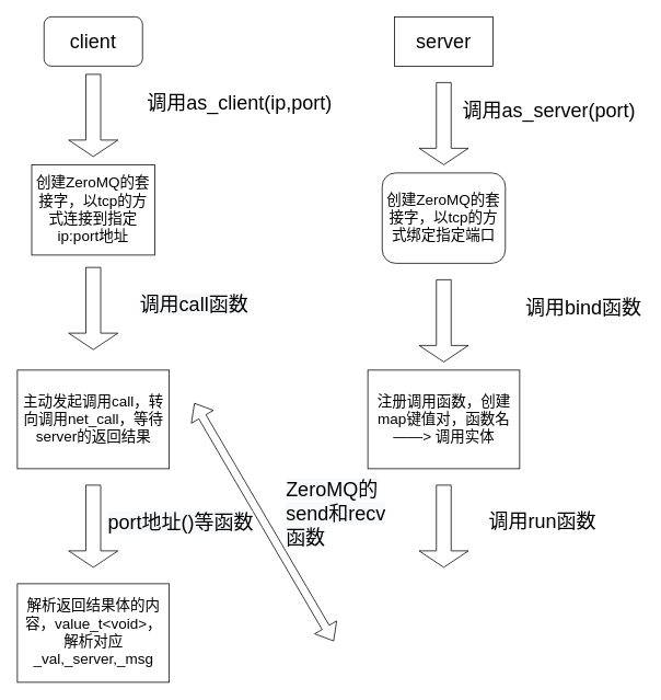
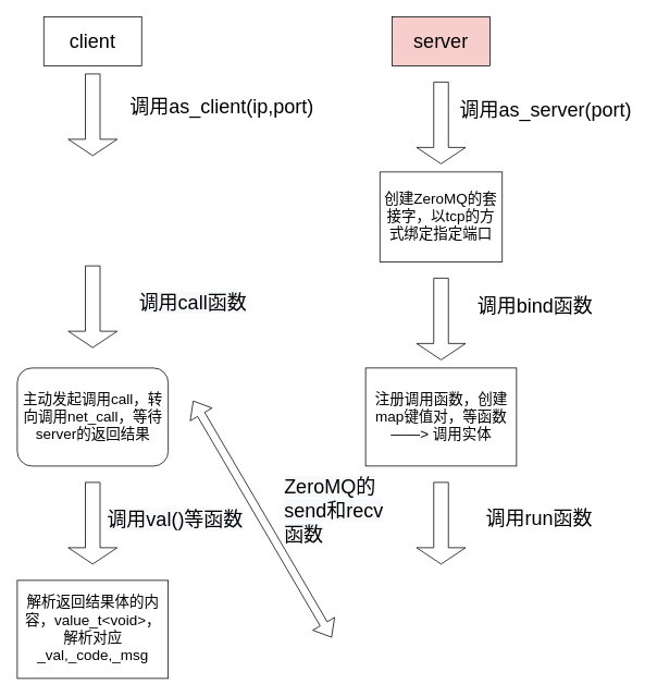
- <mxCell id="2" value="&lt;font style=&quot;font-size: 24px&quot;&gt;client&lt;/font&gt;" style="whiteSpace=wrap;html=1;rounded=1;" vertex="1" parent="1"><mxGeometry x="53" y="20" width="120" height="60" as="geometry" /></mxCell>
+ <mxCell id="2" value="&lt;font style=&quot;font-size: 24px&quot;&gt;client&lt;/font&gt;" style="rounded=0;whiteSpace=wrap;html=1;" vertex="1" parent="1"><mxGeometry x="53" y="20" width="120" height="60" as="geometry" /></mxCell>
- <mxCell id="3" value="&lt;font style=&quot;font-size: 24px&quot;&gt;server&lt;/font&gt;" style="rounded=0;whiteSpace=wrap;html=1;" vertex="1" parent="1"><mxGeometry x="480" y="20" width="120" height="60" as="geometry" /></mxCell>
+ <mxCell id="3" value="&lt;font style=&quot;font-size: 24px&quot;&gt;server&lt;/font&gt;" style="rounded=0;whiteSpace=wrap;html=1;fillColor=#f8cecc;" vertex="1" parent="1"><mxGeometry x="480" y="20" width="120" height="60" as="geometry" /></mxCell>
- <mxCell id="12" value="调用as_client(ip,port)" style="text;html=1;align=center;verticalAlign=middle;resizable=0;points=[];autosize=1;strokeColor=none;fillColor=none;fontSize=24;fontColor=none;" vertex="1" parent="1"><mxGeometry x="171" y="110" width="240" height="30" as="geometry" /></mxCell>
+ <mxCell id="12" value="调用as_client(ip,port)" style="text;html=1;align=center;verticalAlign=middle;resizable=0;points=[];autosize=1;strokeColor=none;fillColor=none;fontSize=24;fontColor=none;" vertex="1" parent="1"><mxGeometry x="151" y="115" width="240" height="30" as="geometry" /></mxCell>
- <mxCell id="11" value="&lt;font style=&quot;font-size: 18px&quot;&gt;创建ZeroMQ的套接字，以tcp的方式连接到指定ip:port地址&lt;/font&gt;" style="rounded=0;whiteSpace=wrap;html=1;" vertex="1" parent="1"><mxGeometry x="38" y="200" width="150" height="110" as="geometry" /></mxCell>
- <mxCell id="4" value="&lt;font style=&quot;font-size: 18px&quot;&gt;创建ZeroMQ的套接字，以tcp的方式绑定指定端口&lt;/font&gt;" style="whiteSpace=wrap;html=1;rounded=1;" vertex="1" parent="1"><mxGeometry x="465" y="210" width="150" height="110" as="geometry" /></mxCell>
+ <mxCell id="4" value="&lt;font style=&quot;font-size: 18px&quot;&gt;创建ZeroMQ的套接字，以tcp的方式绑定指定端口&lt;/font&gt;" style="rounded=0;whiteSpace=wrap;html=1;" vertex="1" parent="1"><mxGeometry x="465" y="210" width="150" height="110" as="geometry" /></mxCell>
- <mxCell id="9" value="调用bind函数" style="text;html=1;align=center;verticalAlign=middle;resizable=0;points=[];autosize=1;strokeColor=none;fillColor=none;fontSize=24;fontColor=none;" vertex="1" parent="1"><mxGeometry x="630" y="360" width="160" height="30" as="geometry" /></mxCell>
+ <mxCell id="9" value="调用bind函数" style="text;html=1;align=center;verticalAlign=middle;resizable=0;points=[];autosize=1;strokeColor=none;fillColor=none;fontSize=24;fontColor=none;" vertex="1" parent="1"><mxGeometry x="575" y="360" width="160" height="30" as="geometry" /></mxCell>
- <mxCell id="14" value="&lt;span style=&quot;font-size: 18px&quot;&gt;主动发起调用call，转向调用net_call，等待server的返回结果&lt;br&gt;&lt;/span&gt;" style="rounded=0;whiteSpace=wrap;html=1;" vertex="1" parent="1"><mxGeometry x="20.5" y="450" width="185" height="120" as="geometry" /></mxCell>
+ <mxCell id="14" value="&lt;span style=&quot;font-size: 18px&quot;&gt;主动发起调用call，转向调用net_call，等待server的返回结果&lt;br&gt;&lt;/span&gt;" style="whiteSpace=wrap;html=1;rounded=1;" vertex="1" parent="1"><mxGeometry x="20.5" y="450" width="185" height="120" as="geometry" /></mxCell>
- <mxCell id="8" value="&lt;span style=&quot;font-size: 18px&quot;&gt;注册调用函数，创建map键值对，函数名 ——&amp;gt; 调用实体&lt;/span&gt;" style="rounded=0;whiteSpace=wrap;html=1;" vertex="1" parent="1"><mxGeometry x="447.5" y="450" width="185" height="120" as="geometry" /></mxCell>
+ <mxCell id="8" value="&lt;span style=&quot;font-size: 18px&quot;&gt;注册调用函数，创建map键值对，等函数 ——&amp;gt; 调用实体&lt;/span&gt;" style="rounded=0;whiteSpace=wrap;html=1;" vertex="1" parent="1"><mxGeometry x="447.5" y="450" width="185" height="120" as="geometry" /></mxCell>
- <mxCell id="21" value="&lt;span style=&quot;color: rgb(0 , 0 , 0) ; font-family: &amp;#34;helvetica&amp;#34; ; font-size: 24px ; font-style: normal ; font-weight: 400 ; letter-spacing: normal ; text-align: center ; text-indent: 0px ; text-transform: none ; word-spacing: 0px ; background-color: rgb(248 , 249 , 250) ; display: inline ; float: none&quot;&gt;port地址()等函数&lt;/span&gt;" style="text;whiteSpace=wrap;html=1;fontSize=24;fontColor=none;" vertex="1" parent="1"><mxGeometry x="129" y="615" width="218" height="50" as="geometry" /></mxCell>
+ <mxCell id="21" value="&lt;span style=&quot;color: rgb(0 , 0 , 0) ; font-family: &amp;#34;helvetica&amp;#34; ; font-size: 24px ; font-style: normal ; font-weight: 400 ; letter-spacing: normal ; text-align: center ; text-indent: 0px ; text-transform: none ; word-spacing: 0px ; background-color: rgb(248 , 249 , 250) ; display: inline ; float: none&quot;&gt;调用val()等函数&lt;/span&gt;" style="text;whiteSpace=wrap;html=1;fontSize=24;fontColor=none;" vertex="1" parent="1"><mxGeometry x="129" y="615" width="218" height="50" as="geometry" /></mxCell>
- <mxCell id="18" value="&lt;span style=&quot;font-size: 18px&quot;&gt;解析返回结果体的内容，&lt;/span&gt;&lt;span style=&quot;font-size: 18px&quot;&gt;value_t&amp;lt;void&amp;gt;，解析对应_val,_server,_msg&lt;/span&gt;" style="rounded=0;whiteSpace=wrap;html=1;" vertex="1" parent="1"><mxGeometry x="20.5" y="710" width="185" height="120" as="geometry" /></mxCell>
+ <mxCell id="18" value="&lt;span style=&quot;font-size: 18px&quot;&gt;解析返回结果体的内容，&lt;/span&gt;&lt;span style=&quot;font-size: 18px&quot;&gt;value_t&amp;lt;void&amp;gt;，解析对应_val,_code,_msg&lt;/span&gt;" style="rounded=0;whiteSpace=wrap;html=1;" vertex="1" parent="1"><mxGeometry x="20.5" y="710" width="185" height="120" as="geometry" /></mxCell>
